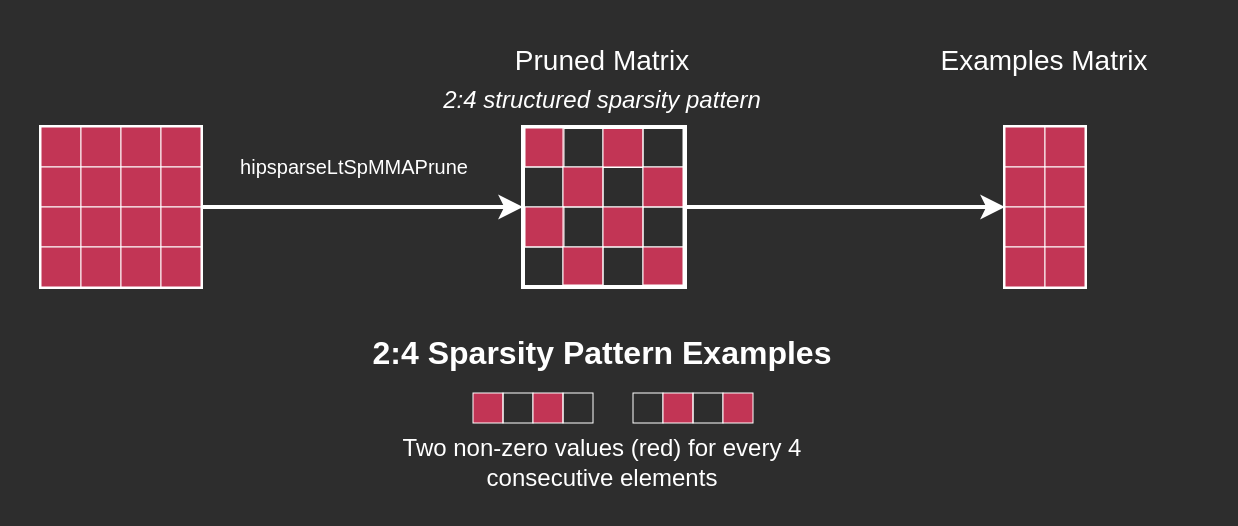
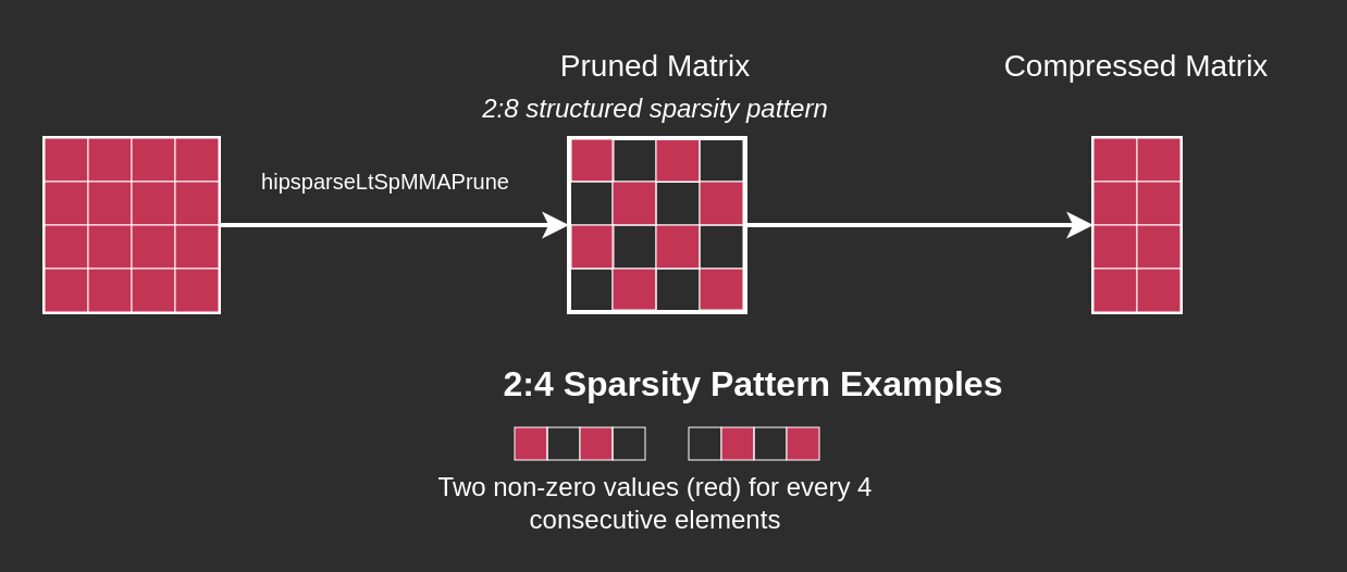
- <mxCell id="40" value="Examples Matrix" style="text;html=1;strokeColor=none;fillColor=none;align=center;verticalAlign=middle;whiteSpace=wrap;rounded=0;fontSize=14;fontFamily=Arial;fontColor=#FFFFFF;" parent="1" vertex="1"><mxGeometry x="447" y="20" width="150" height="20" as="geometry" /></mxCell>
+ <mxCell id="40" value="Compressed Matrix" style="text;html=1;strokeColor=none;fillColor=none;align=center;verticalAlign=middle;whiteSpace=wrap;rounded=0;fontSize=14;fontFamily=Arial;fontColor=#FFFFFF;" parent="1" vertex="1"><mxGeometry x="447" y="20" width="150" height="20" as="geometry" /></mxCell>
- <mxCell id="21" value="2:4 structured sparsity pattern" style="text;html=1;strokeColor=none;fillColor=none;align=center;verticalAlign=middle;whiteSpace=wrap;rounded=0;fontSize=12;fontFamily=Arial;fontColor=#FFFFFF;fontStyle=2" parent="1" vertex="1"><mxGeometry x="211" y="40" width="180" height="20" as="geometry" /></mxCell>
+ <mxCell id="21" value="2:8 structured sparsity pattern" style="text;html=1;strokeColor=none;fillColor=none;align=center;verticalAlign=middle;whiteSpace=wrap;rounded=0;fontSize=12;fontFamily=Arial;fontColor=#FFFFFF;fontStyle=2" parent="1" vertex="1"><mxGeometry x="211" y="40" width="180" height="20" as="geometry" /></mxCell>
- <mxCell id="50" value="2:4 Sparsity Pattern Examples" style="text;html=1;strokeColor=none;fillColor=none;align=center;verticalAlign=middle;whiteSpace=wrap;rounded=0;fontSize=16;fontFamily=Arial;fontColor=#FFFFFF;fontStyle=1" parent="1" vertex="1"><mxGeometry x="181" y="166" width="240" height="20" as="geometry" /></mxCell>
+ <mxCell id="50" value="2:4 Sparsity Pattern Examples" style="text;html=1;strokeColor=none;fillColor=none;align=center;verticalAlign=middle;whiteSpace=wrap;rounded=0;fontSize=16;fontFamily=Arial;fontColor=#FFFFFF;fontStyle=1" parent="1" vertex="1"><mxGeometry x="226" y="166" width="240" height="20" as="geometry" /></mxCell>
